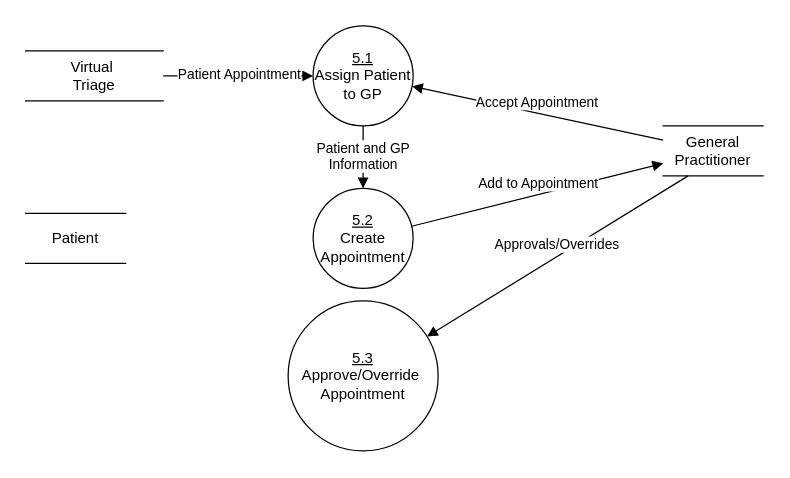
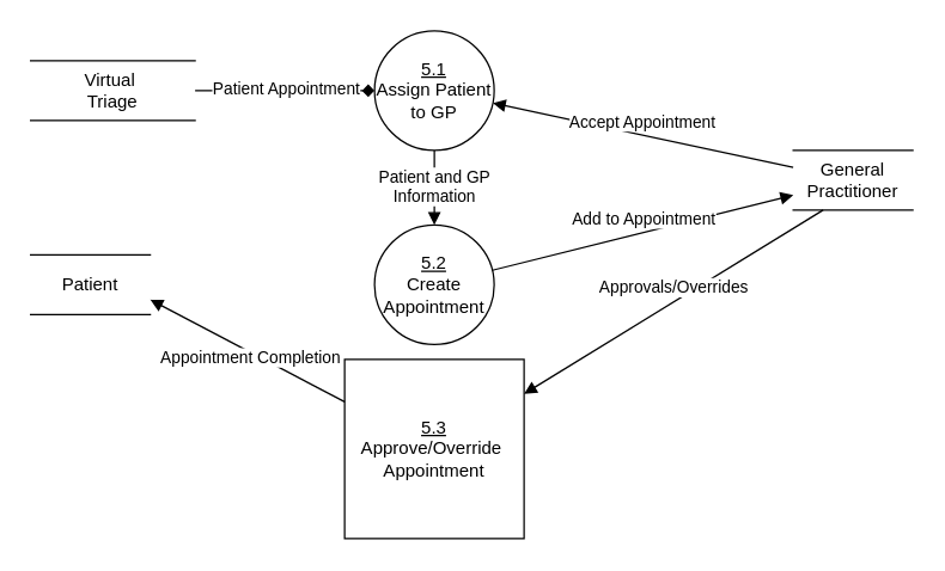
- <mxCell id="7" value="" style="html=1;verticalAlign=bottom;endArrow=block;curved=0;rounded=0;" parent="1" source="6" target="3" edge="1"><mxGeometry width="80" relative="1" as="geometry"><mxPoint x="150" y="110" as="sourcePoint" /><mxPoint x="230" y="110" as="targetPoint" /></mxGeometry></mxCell>
+ <mxCell id="7" value="" style="html=1;verticalAlign=bottom;endArrow=diamond;curved=0;rounded=0;" parent="1" source="6" target="3" edge="1"><mxGeometry width="80" relative="1" as="geometry"><mxPoint x="150" y="110" as="sourcePoint" /><mxPoint x="230" y="110" as="targetPoint" /></mxGeometry></mxCell>
+ <mxCell id="13" value="" style="html=1;verticalAlign=bottom;endArrow=block;curved=0;rounded=0;entryX=1;entryY=0.75;entryDx=0;entryDy=0;" parent="1" source="10" target="12" edge="1"><mxGeometry width="80" relative="1" as="geometry"><mxPoint x="140" y="290" as="sourcePoint" /><mxPoint x="220" y="290" as="targetPoint" /></mxGeometry></mxCell>
+ <mxCell id="14" value="Appointment Completion" style="edgeLabel;html=1;align=center;verticalAlign=middle;resizable=0;points=[];" vertex="1" connectable="0" parent="13"><mxGeometry x="0.246" y="-4" relative="1" as="geometry"><mxPoint x="16" y="16" as="offset" /></mxGeometry></mxCell>
- <mxCell id="10" value="&lt;u&gt;5.3&lt;/u&gt;&lt;div&gt;Approve/&lt;span style=&quot;background-color: initial;&quot;&gt;Override&amp;nbsp;&lt;/span&gt;&lt;/div&gt;&lt;div&gt;&lt;span style=&quot;background-color: initial;&quot;&gt;Appointment&lt;/span&gt;&lt;/div&gt;" style="ellipse;whiteSpace=wrap;html=1;aspect=fixed;" parent="1" vertex="1"><mxGeometry x="230" y="240" width="120" height="120" as="geometry" /></mxCell>
+ <mxCell id="10" value="&lt;u&gt;5.3&lt;/u&gt;&lt;div&gt;Approve/&lt;span style=&quot;background-color: initial;&quot;&gt;Override&amp;nbsp;&lt;/span&gt;&lt;/div&gt;&lt;div&gt;&lt;span style=&quot;background-color: initial;&quot;&gt;Appointment&lt;/span&gt;&lt;/div&gt;" style="whiteSpace=wrap;html=1;aspect=fixed;rounded=0;" parent="1" vertex="1"><mxGeometry x="230" y="240" width="120" height="120" as="geometry" /></mxCell>
